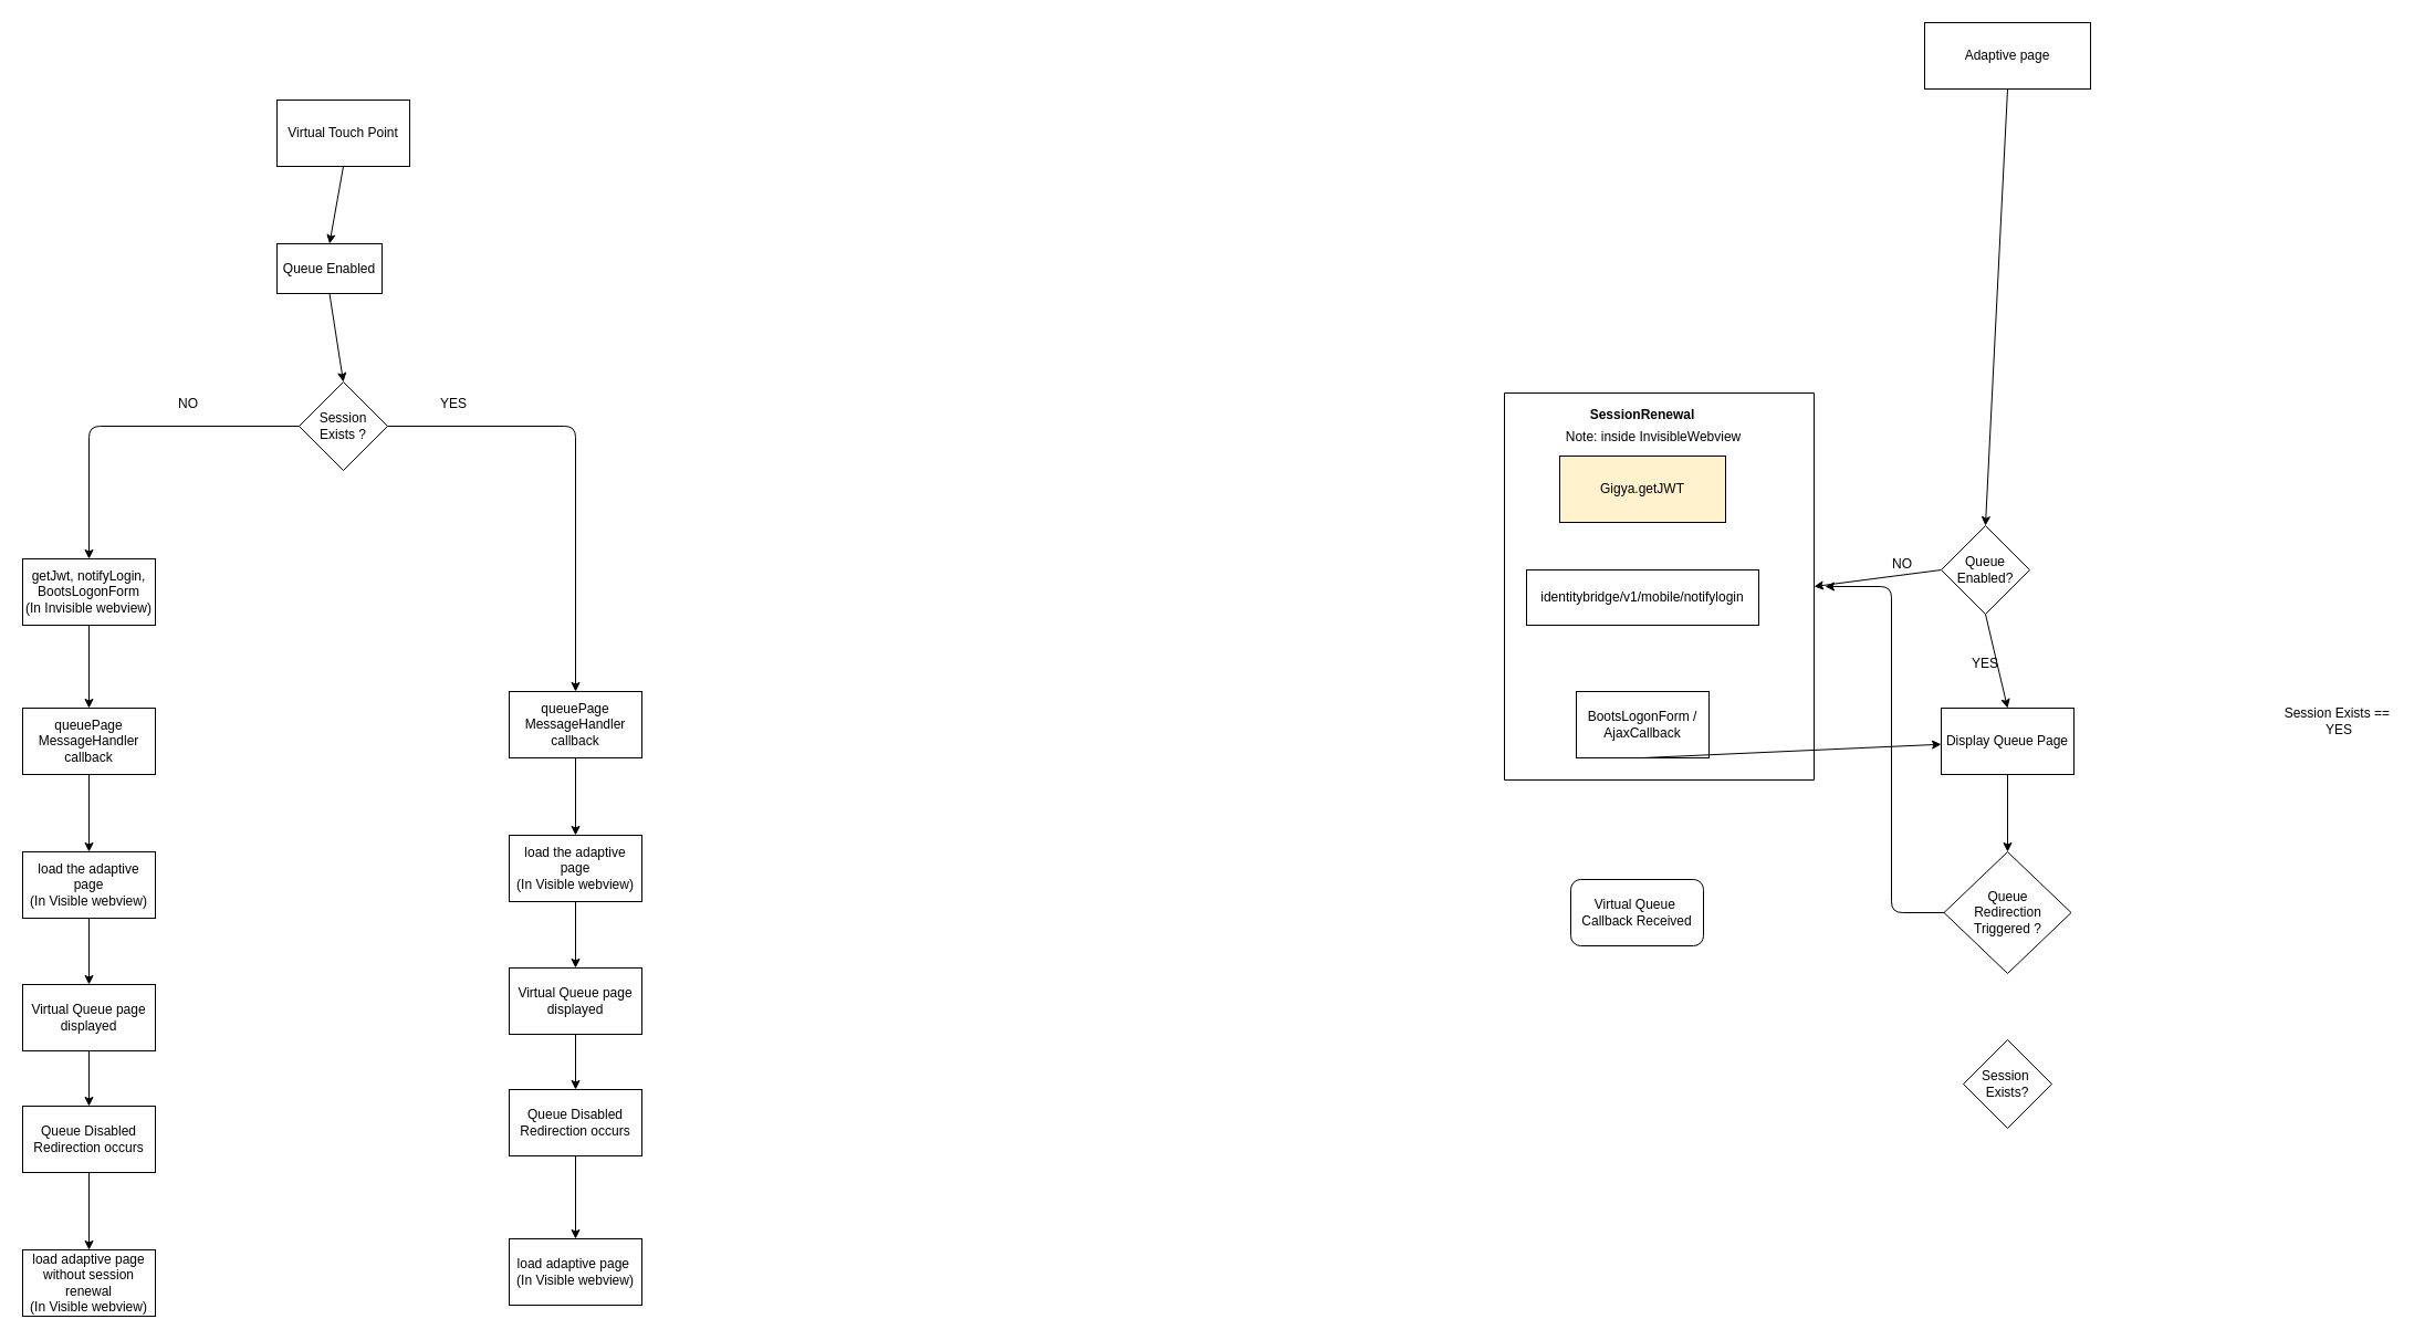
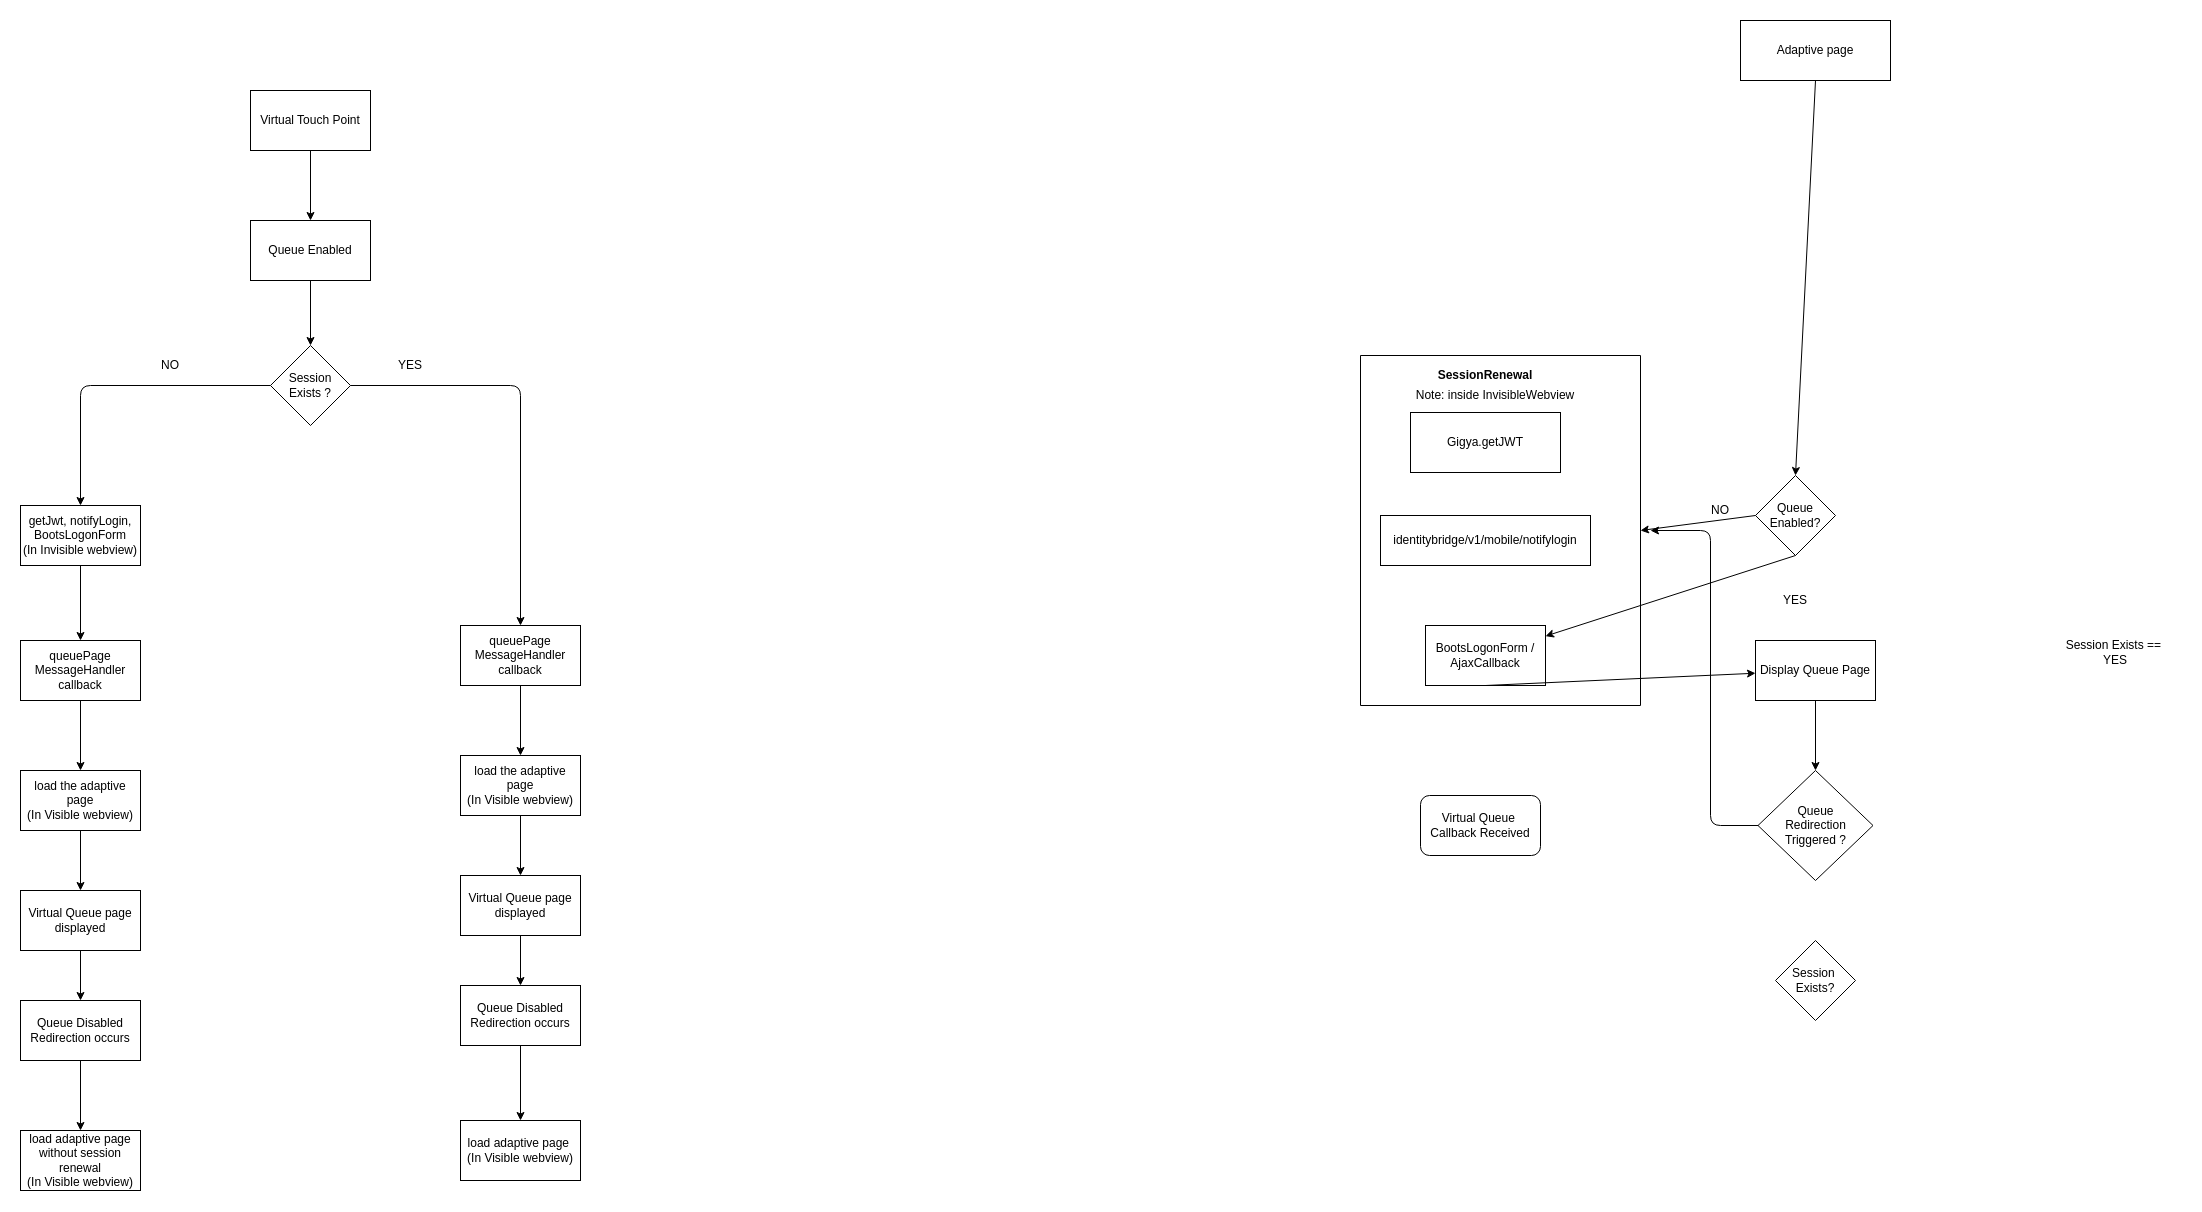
- <mxCell id="24" value="Queue Enabled" style="rounded=0;whiteSpace=wrap;html=1;" vertex="1" parent="1"><mxGeometry x="250" y="220" width="95" height="45" as="geometry" /></mxCell>
+ <mxCell id="24" value="Queue Enabled" style="rounded=0;whiteSpace=wrap;html=1;" vertex="1" parent="1"><mxGeometry x="250" y="220" width="120" height="60" as="geometry" /></mxCell>
- <mxCell id="3" value="Gigya.getJWT" style="rounded=0;whiteSpace=wrap;html=1;fillColor=#fff2cc;" parent="1" vertex="1"><mxGeometry x="1410" y="412" width="150" height="60" as="geometry" /></mxCell>
+ <mxCell id="3" value="Gigya.getJWT" style="rounded=0;whiteSpace=wrap;html=1;" parent="1" vertex="1"><mxGeometry x="1410" y="412" width="150" height="60" as="geometry" /></mxCell>
- <mxCell id="16" value="" style="endArrow=classic;html=1;entryX=0.5;entryY=0;entryDx=0;entryDy=0;exitX=0.5;exitY=1;exitDx=0;exitDy=0;" edge="1" parent="1" source="7" target="15"><mxGeometry width="50" height="50" relative="1" as="geometry"><mxPoint x="1800" y="530" as="sourcePoint" /><mxPoint x="1850" y="480" as="targetPoint" /></mxGeometry></mxCell>
+ <mxCell id="16" value="" style="endArrow=classic;html=1;exitX=0.5;exitY=1;exitDx=0;exitDy=0;" edge="1" parent="1" source="7" target="5"><mxGeometry width="50" height="50" relative="1" as="geometry"><mxPoint x="1800" y="530" as="sourcePoint" /><mxPoint x="1850" y="480" as="targetPoint" /></mxGeometry></mxCell>
